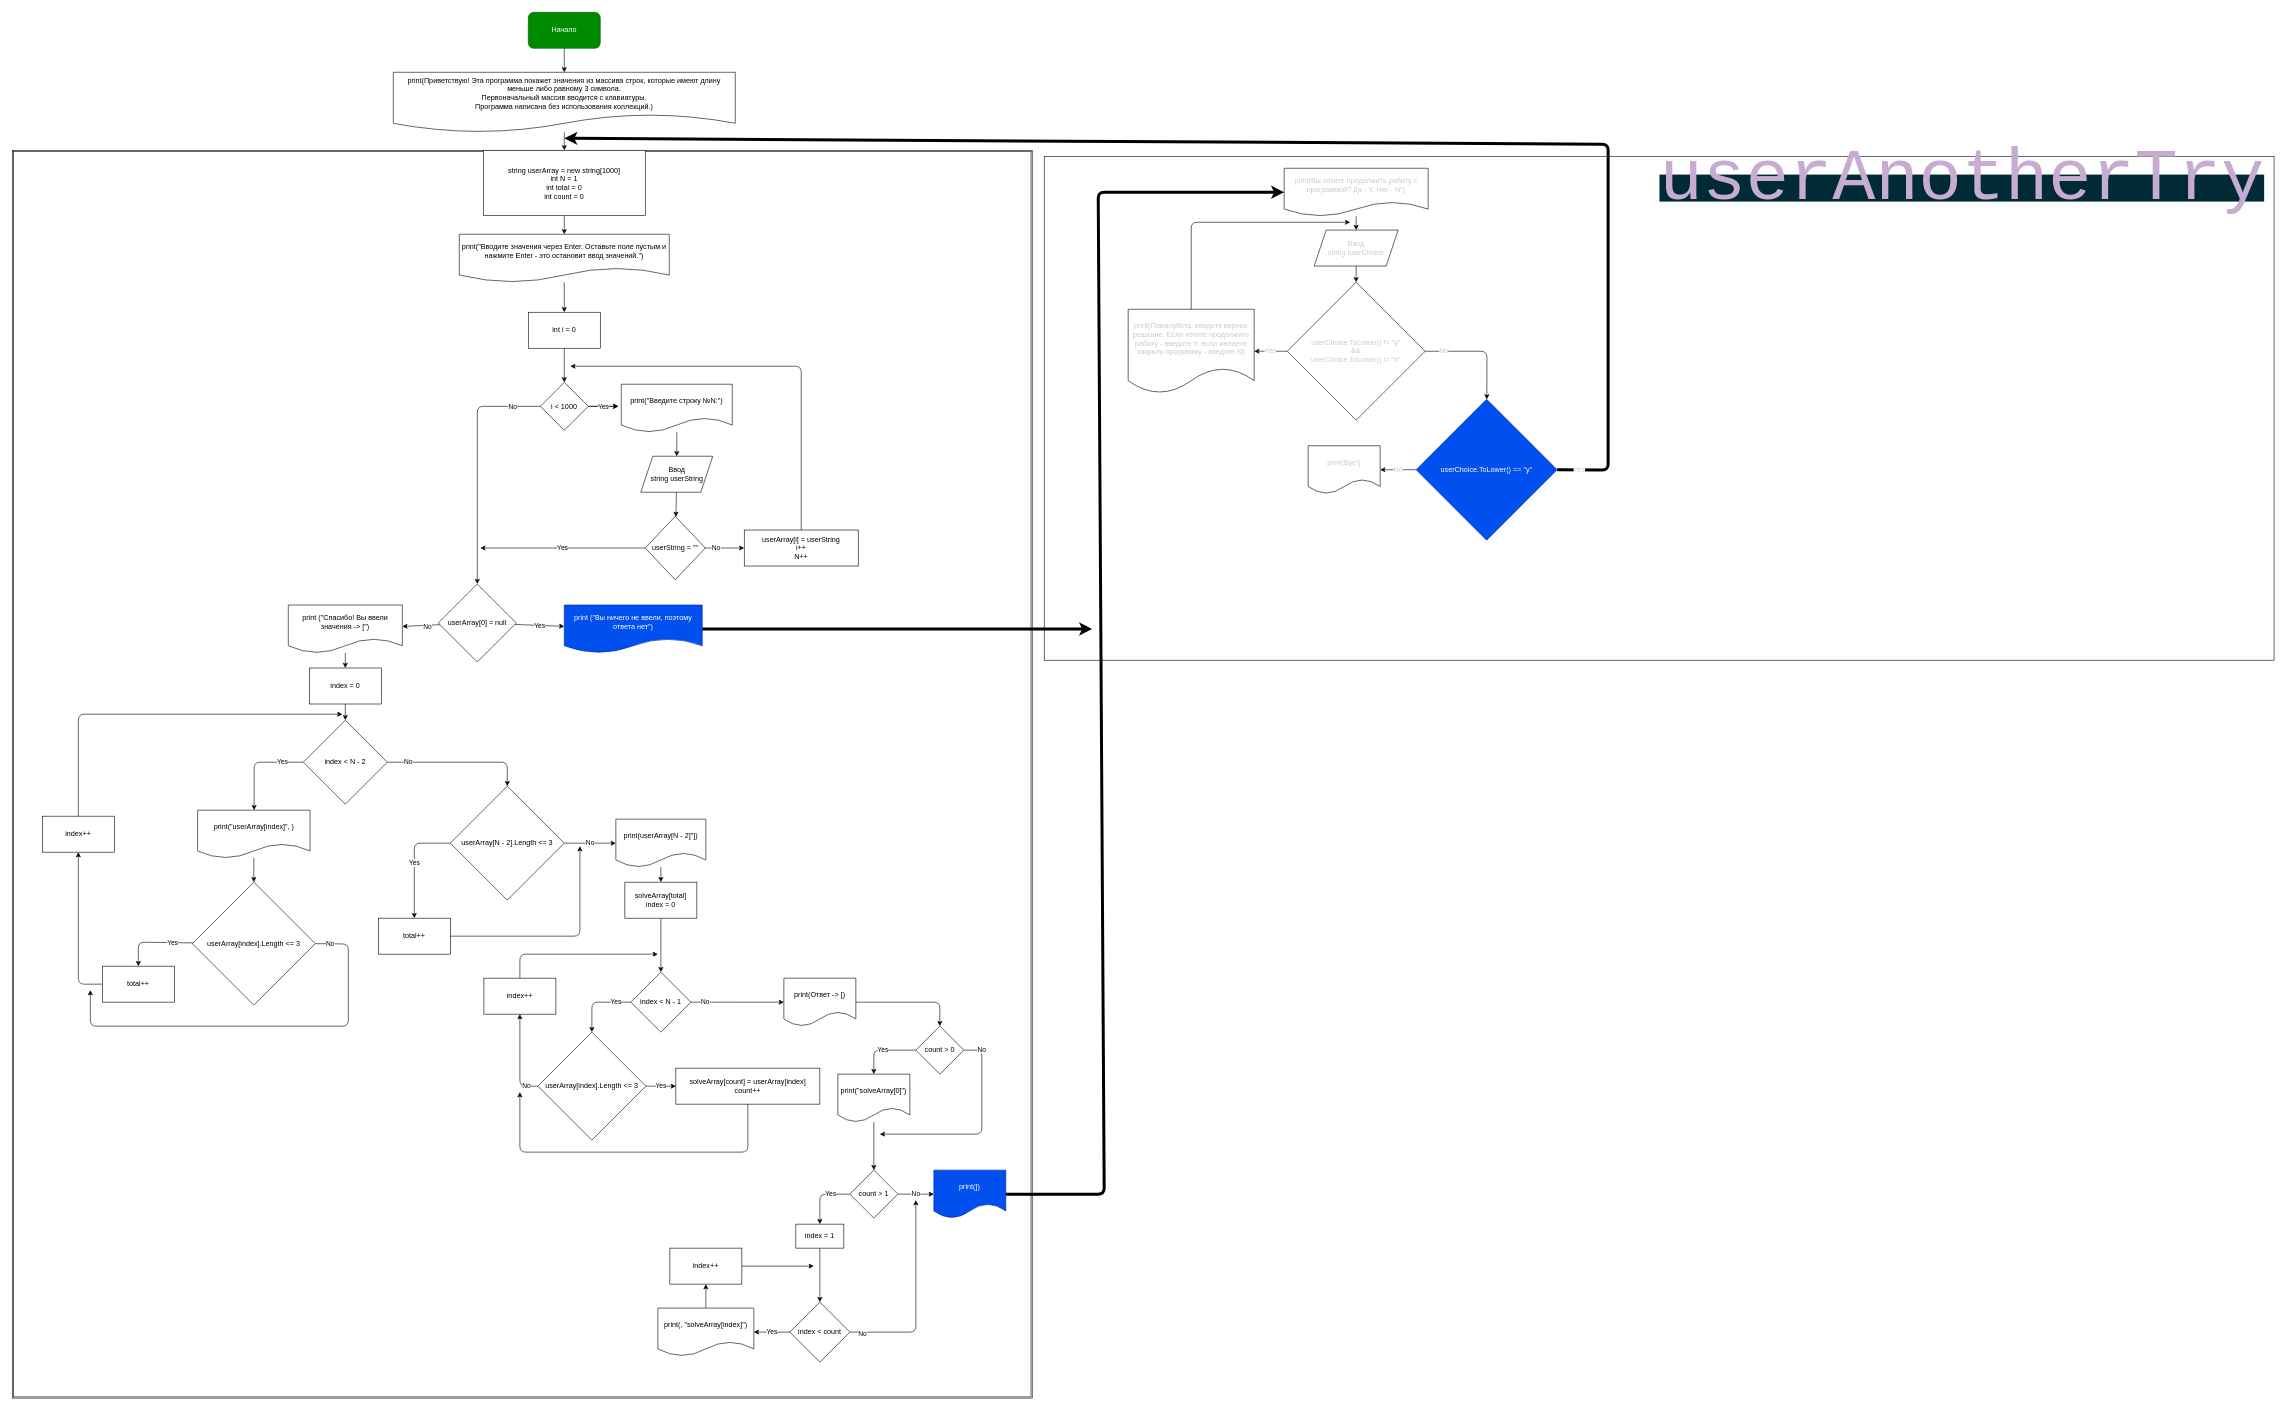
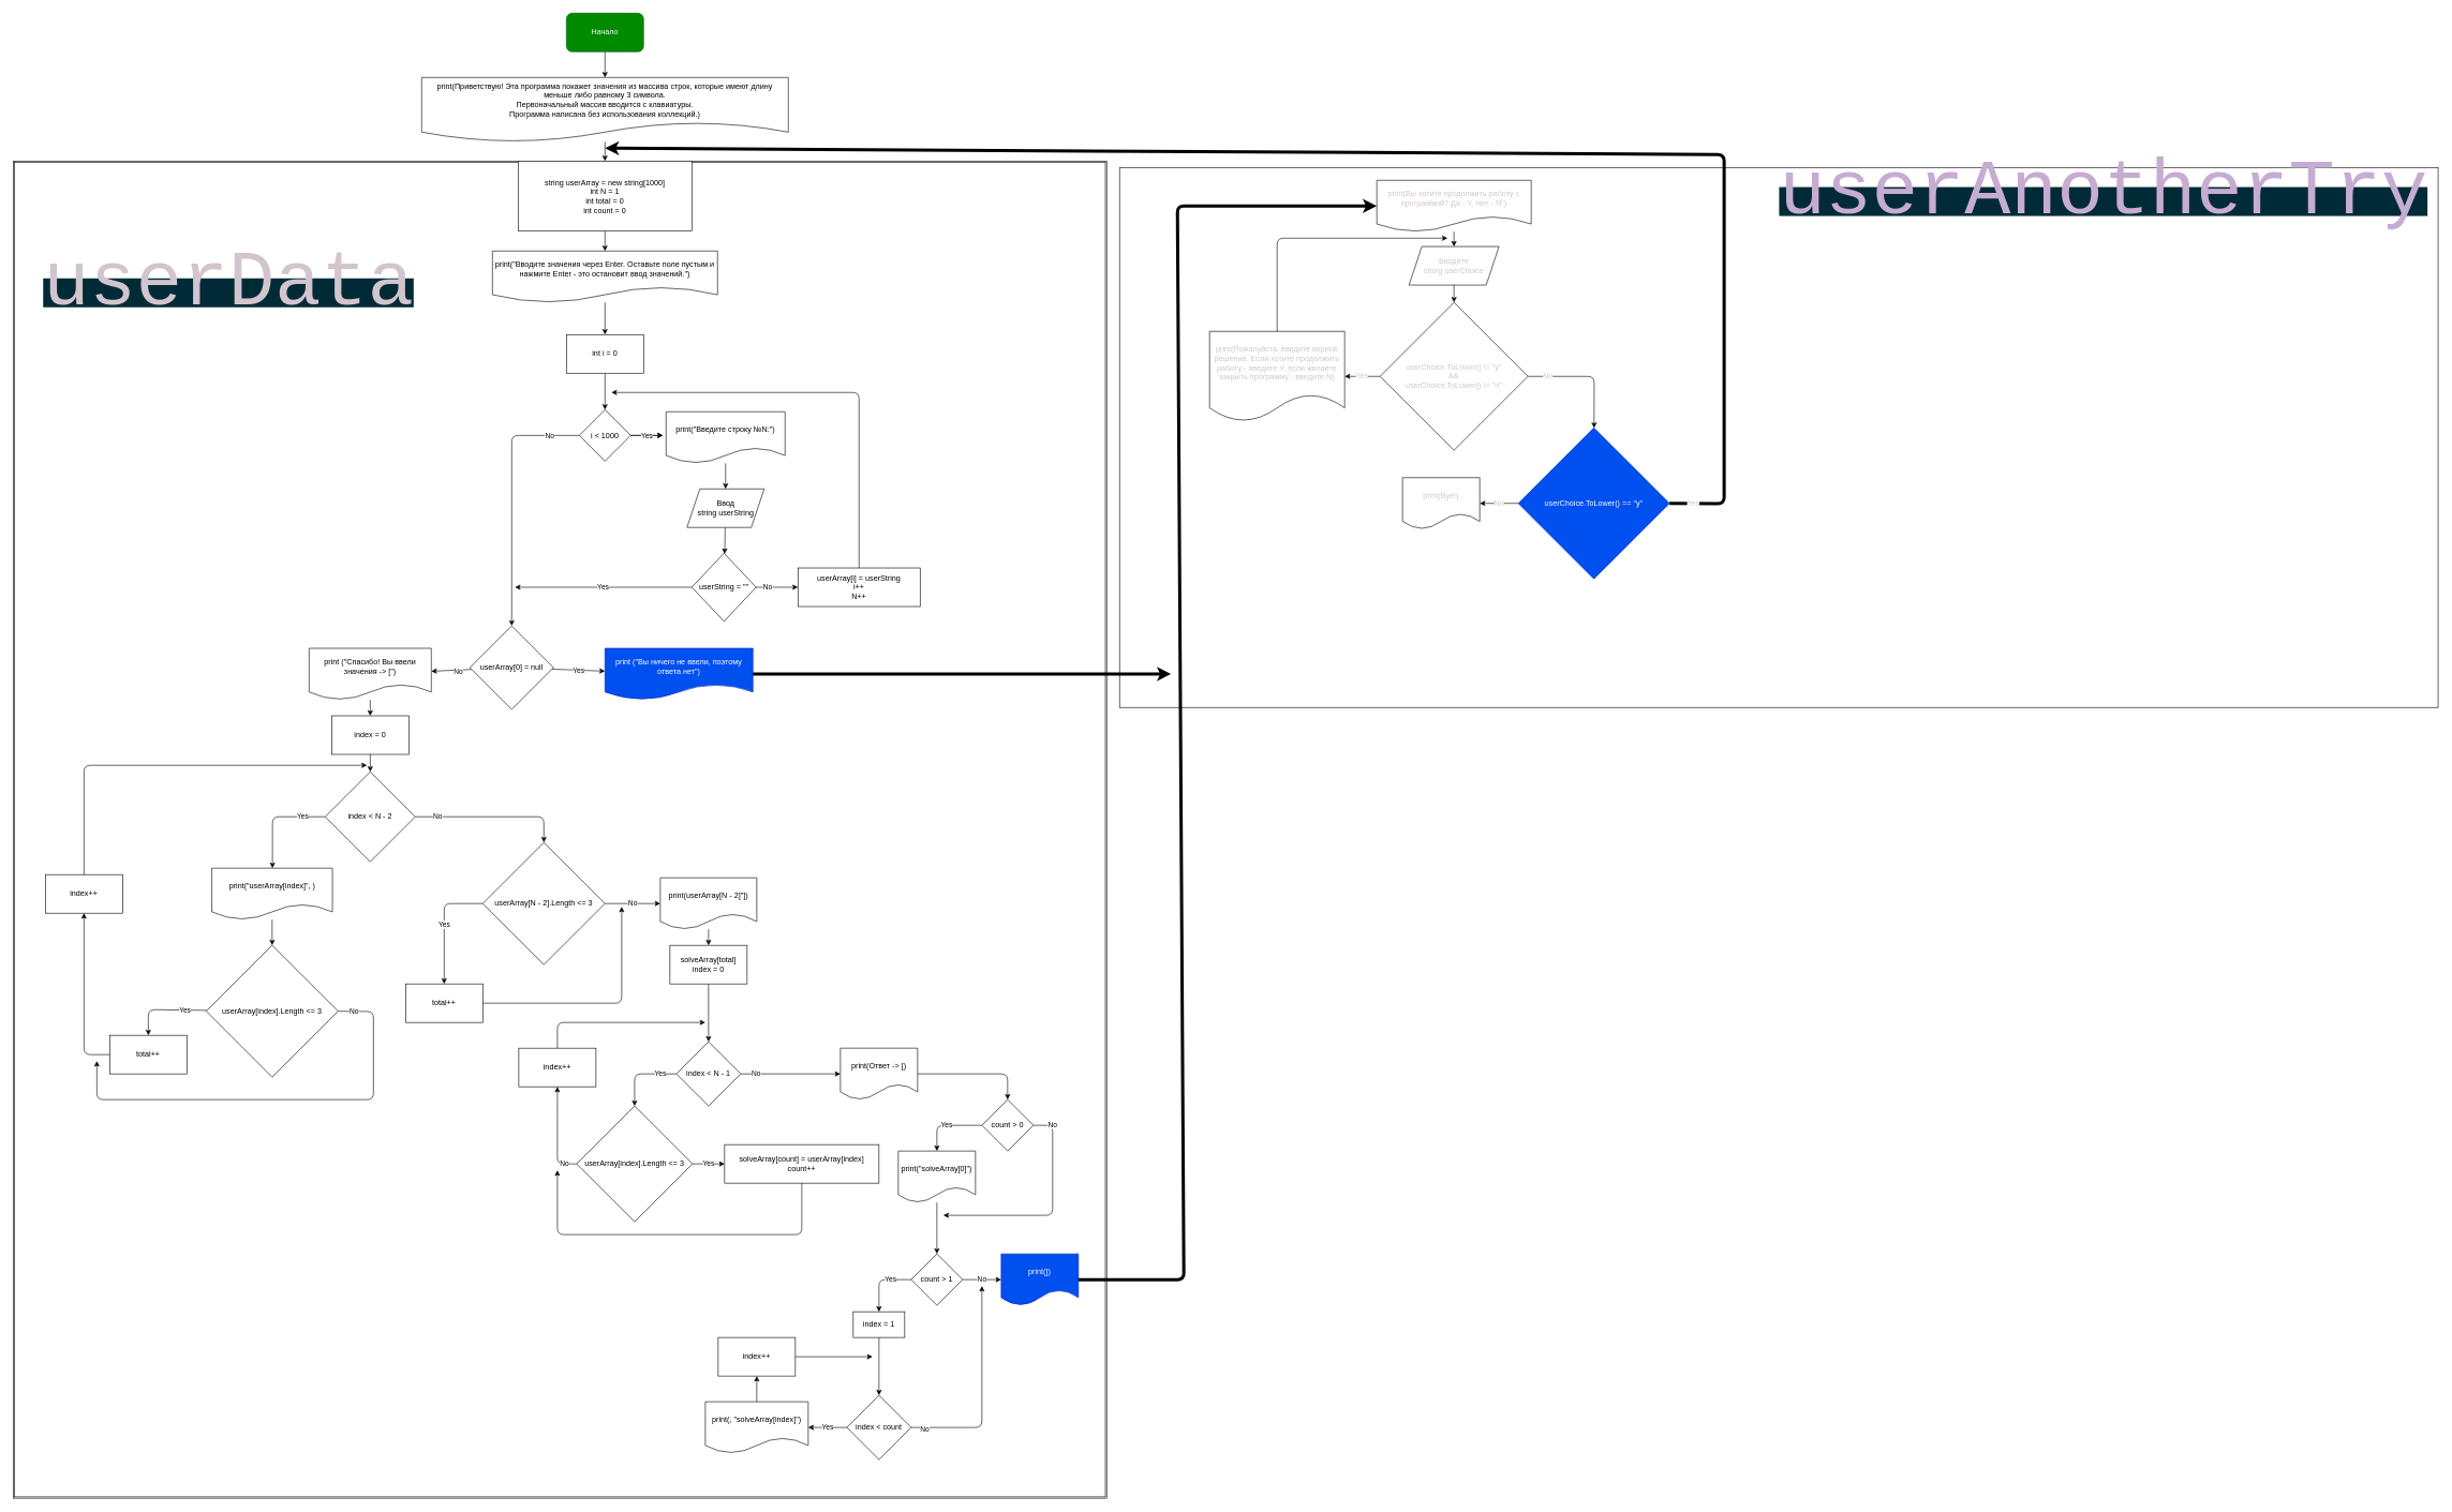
- <mxCell id="98" value="Ввод &lt;br&gt;string userChoice" style="shape=parallelogram;perimeter=parallelogramPerimeter;whiteSpace=wrap;html=1;fixedSize=1;fontSize=12;fontColor=#D2C5CD;" vertex="1" parent="1"><mxGeometry x="2190" y="383" width="140" height="60" as="geometry" /></mxCell>
+ <mxCell id="98" value="Вводите &lt;br&gt;string userChoice" style="shape=parallelogram;perimeter=parallelogramPerimeter;whiteSpace=wrap;html=1;fixedSize=1;fontSize=12;fontColor=#D2C5CD;" vertex="1" parent="1"><mxGeometry x="2190" y="383" width="140" height="60" as="geometry" /></mxCell>
+ <mxCell id="91" value="&lt;div style=&quot;background-color: rgb(0 , 43 , 54) ; font-family: &amp;#34;consolas&amp;#34; , &amp;#34;courier new&amp;#34; , monospace ; line-height: 16px&quot;&gt;&lt;span style=&quot;font-size: 120px&quot;&gt;&lt;font color=&quot;#d2c5cd&quot;&gt;userData&lt;/font&gt;&lt;/span&gt;&lt;/div&gt;" style="text;html=1;strokeColor=none;fillColor=none;align=center;verticalAlign=middle;whiteSpace=wrap;rounded=0;" vertex="1" parent="1"><mxGeometry x="55" y="250" width="600" height="410" as="geometry" /></mxCell>
